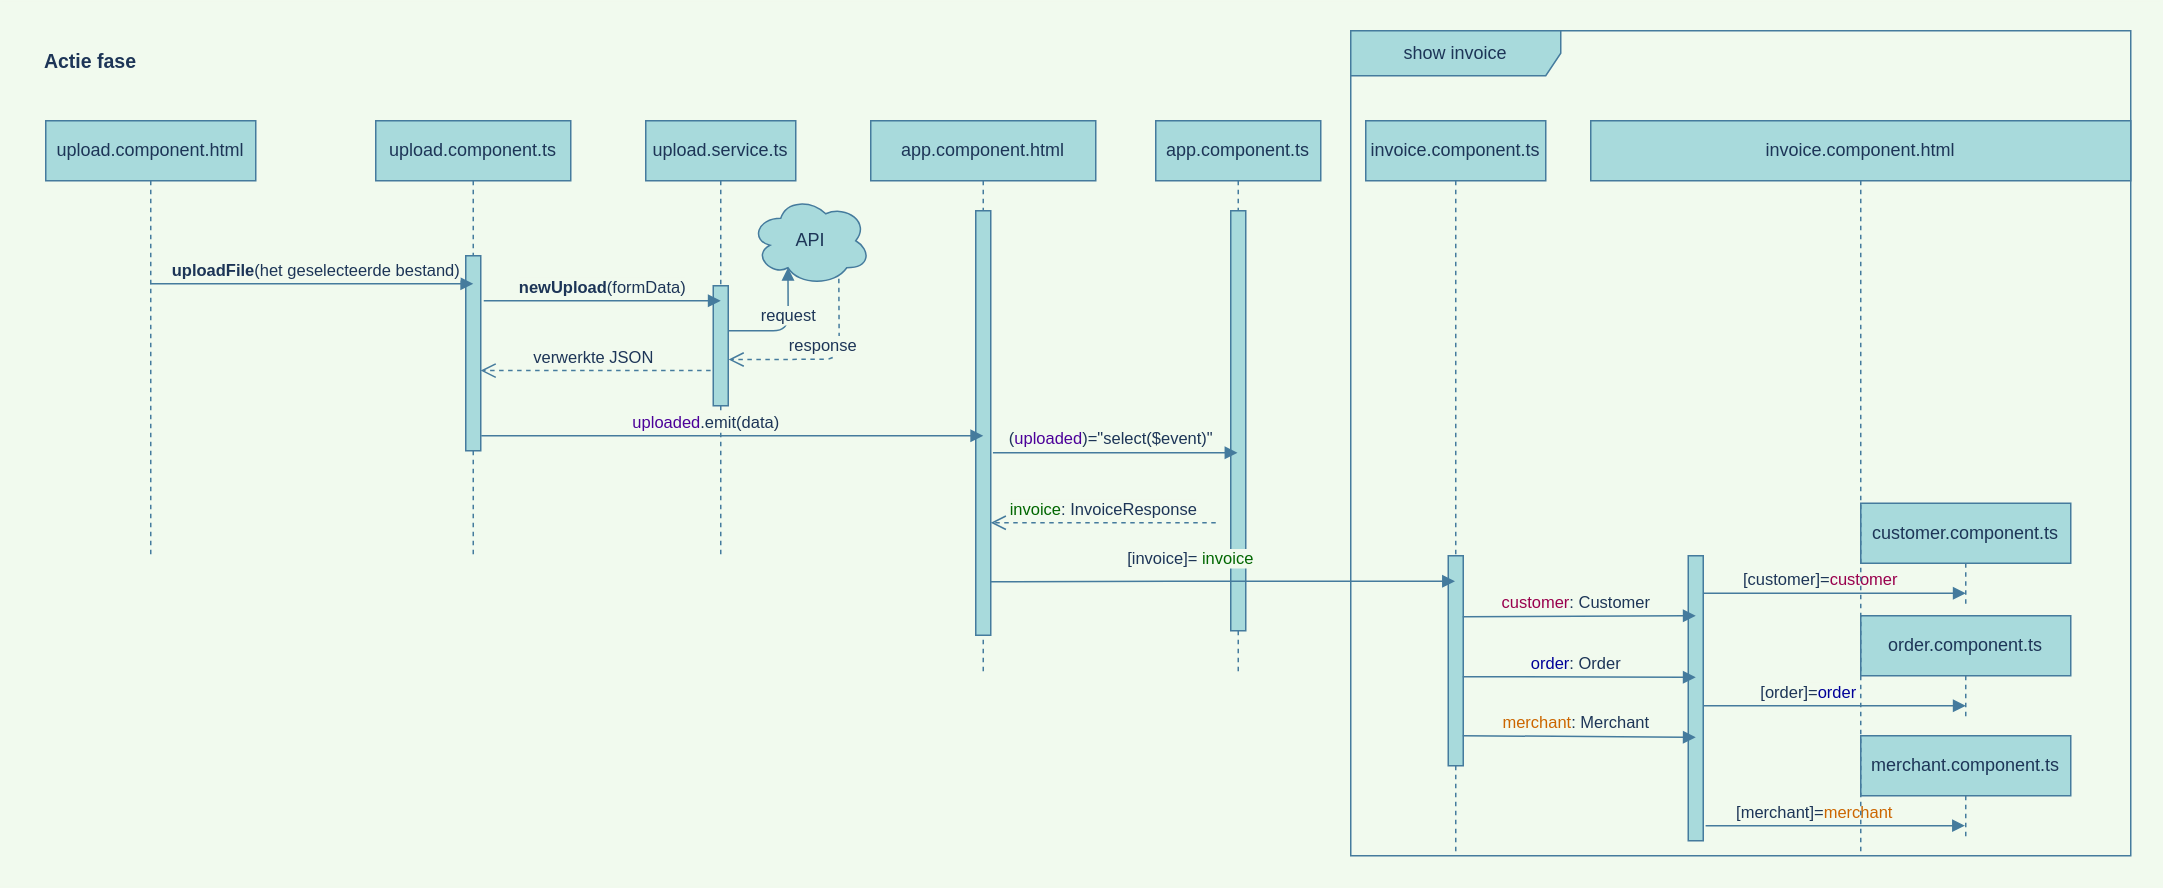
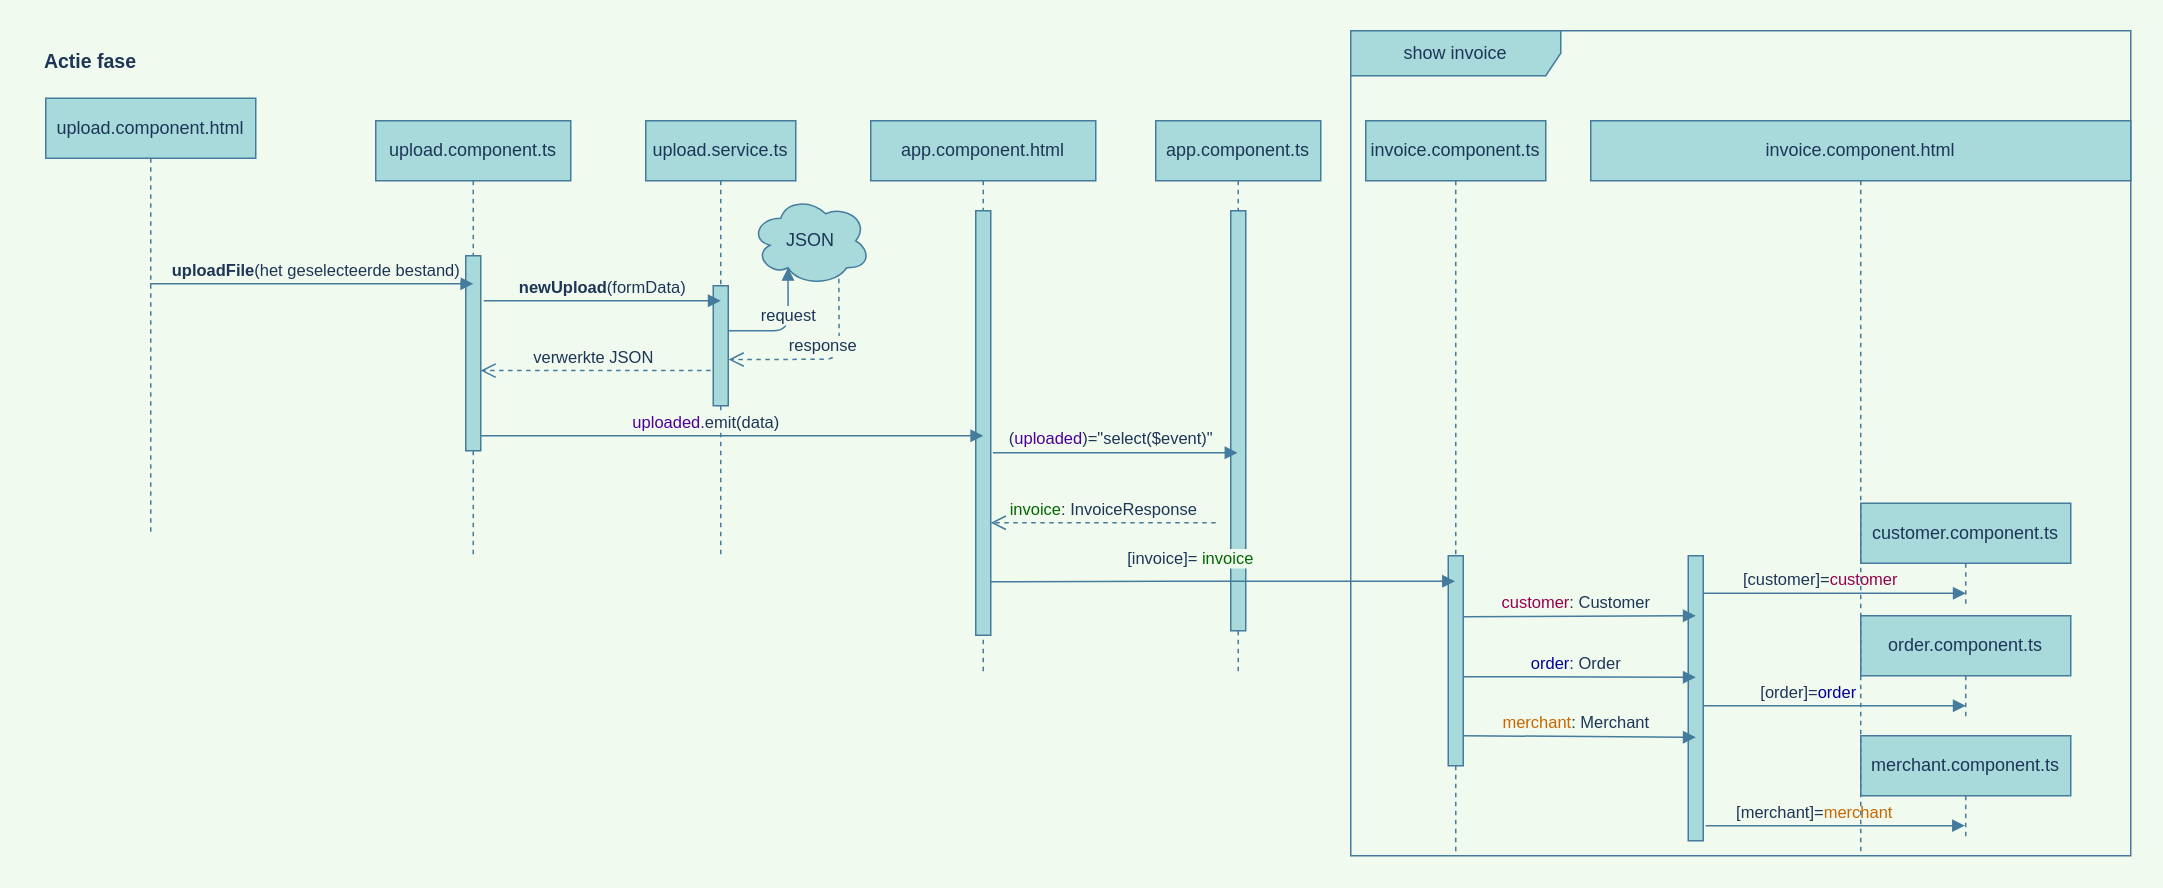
- <mxCell id="27" value="API" style="text;html=1;strokeColor=none;fillColor=none;align=center;verticalAlign=middle;whiteSpace=wrap;rounded=0;sketch=0;fontColor=#1D3557;" parent="1" vertex="1"><mxGeometry x="520" y="150" width="40" height="20" as="geometry" /></mxCell>
+ <mxCell id="27" value="JSON" style="text;html=1;strokeColor=none;fillColor=none;align=center;verticalAlign=middle;whiteSpace=wrap;rounded=0;sketch=0;fontColor=#1D3557;" parent="1" vertex="1"><mxGeometry x="520" y="150" width="40" height="20" as="geometry" /></mxCell>
- <mxCell id="8" value="upload.component.html" style="shape=umlLifeline;perimeter=lifelinePerimeter;whiteSpace=wrap;html=1;container=1;collapsible=0;recursiveResize=0;outlineConnect=0;align=center;fillColor=#A8DADC;strokeColor=#457B9D;fontColor=#1D3557;" parent="1" vertex="1"><mxGeometry x="30" y="80" width="140" height="290" as="geometry" /></mxCell>
+ <mxCell id="8" value="upload.component.html" style="shape=umlLifeline;perimeter=lifelinePerimeter;whiteSpace=wrap;html=1;container=1;collapsible=0;recursiveResize=0;outlineConnect=0;align=center;fillColor=#A8DADC;strokeColor=#457B9D;fontColor=#1D3557;" parent="1" vertex="1"><mxGeometry x="30" y="65" width="140" height="290" as="geometry" /></mxCell>
